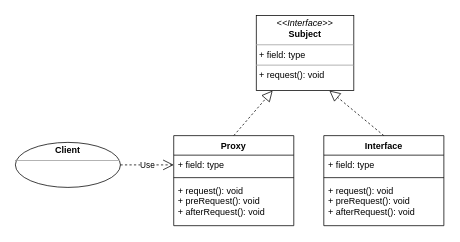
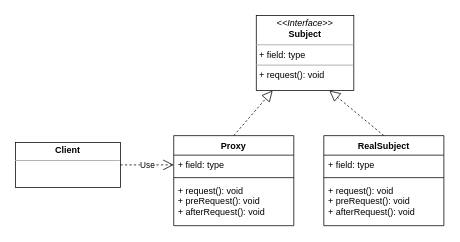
- <mxCell id="11" value="Interface" style="swimlane;fontStyle=1;align=center;verticalAlign=top;childLayout=stackLayout;horizontal=1;startSize=26;horizontalStack=0;resizeParent=1;resizeParentMax=0;resizeLast=0;collapsible=1;marginBottom=0;" vertex="1" parent="1"><mxGeometry x="431" y="180" width="160" height="120" as="geometry" /></mxCell>
+ <mxCell id="11" value="RealSubject" style="swimlane;fontStyle=1;align=center;verticalAlign=top;childLayout=stackLayout;horizontal=1;startSize=26;horizontalStack=0;resizeParent=1;resizeParentMax=0;resizeLast=0;collapsible=1;marginBottom=0;" vertex="1" parent="1"><mxGeometry x="431" y="180" width="160" height="120" as="geometry" /></mxCell>
- <mxCell id="5" value="&lt;p style=&quot;margin: 0px ; margin-top: 4px ; text-align: center&quot;&gt;&lt;b&gt;Client&lt;/b&gt;&lt;/p&gt;&lt;hr size=&quot;1&quot;&gt;&lt;div style=&quot;height: 2px&quot;&gt;&amp;nbsp;&lt;/div&gt;" style="ellipse;verticalAlign=top;align=left;overflow=fill;fontSize=12;fontFamily=Helvetica;html=1;" vertex="1" parent="1"><mxGeometry x="20" y="189" width="140" height="60" as="geometry" /></mxCell>
+ <mxCell id="5" value="&lt;p style=&quot;margin: 0px ; margin-top: 4px ; text-align: center&quot;&gt;&lt;b&gt;Client&lt;/b&gt;&lt;/p&gt;&lt;hr size=&quot;1&quot;&gt;&lt;div style=&quot;height: 2px&quot;&gt;&amp;nbsp;&lt;/div&gt;" style="verticalAlign=top;align=left;overflow=fill;fontSize=12;fontFamily=Helvetica;html=1;" vertex="1" parent="1"><mxGeometry x="20" y="189" width="140" height="60" as="geometry" /></mxCell>
